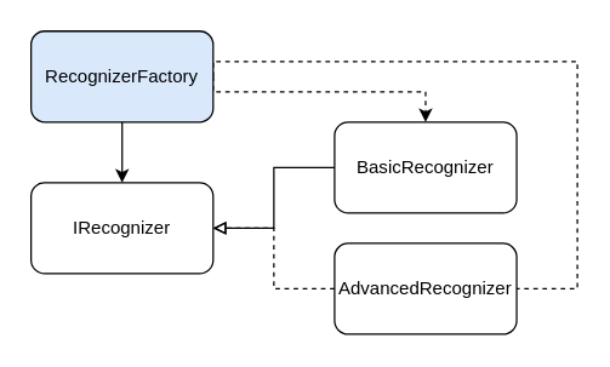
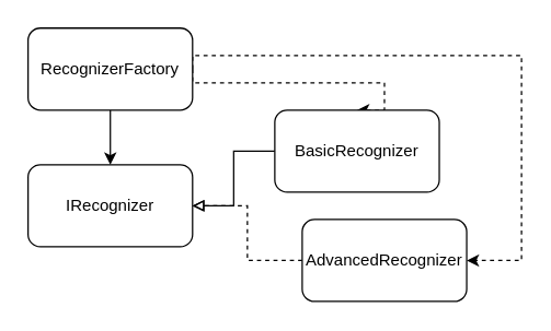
- <mxCell id="6" value="RecognizerFactory" style="rounded=1;whiteSpace=wrap;html=1;fillColor=#dae8fc;" parent="1" vertex="1"><mxGeometry x="20" y="20" width="120" height="60" as="geometry" /></mxCell>
+ <mxCell id="6" value="RecognizerFactory" style="rounded=1;whiteSpace=wrap;html=1;" parent="1" vertex="1"><mxGeometry x="20" y="20" width="120" height="60" as="geometry" /></mxCell>
- <mxCell id="8" value="BasicRecognizer" style="rounded=1;whiteSpace=wrap;html=1;" parent="1" vertex="1"><mxGeometry x="220" y="80" width="120" height="60" as="geometry" /></mxCell>
+ <mxCell id="8" value="BasicRecognizer" style="rounded=1;whiteSpace=wrap;html=1;" parent="1" vertex="1"><mxGeometry x="200" y="80" width="120" height="60" as="geometry" /></mxCell>
- <mxCell id="4" style="edgeStyle=orthogonalEdgeStyle;rounded=0;orthogonalLoop=1;jettySize=auto;html=1;exitX=1;exitY=0.5;exitDx=0;exitDy=0;entryX=1;entryY=0.5;entryDx=0;entryDy=0;dashed=1;endArrow=none;endFill=1;" parent="1" source="6" target="10" edge="1"><mxGeometry relative="1" as="geometry"><Array as="points"><mxPoint x="140" y="40" /><mxPoint x="380" y="40" /><mxPoint x="380" y="190" /></Array></mxGeometry></mxCell>
+ <mxCell id="4" style="edgeStyle=orthogonalEdgeStyle;rounded=0;orthogonalLoop=1;jettySize=auto;html=1;exitX=1;exitY=0.5;exitDx=0;exitDy=0;entryX=1;entryY=0.5;entryDx=0;entryDy=0;dashed=1;endArrow=classic;endFill=1;" parent="1" source="6" target="10" edge="1"><mxGeometry relative="1" as="geometry"><Array as="points"><mxPoint x="140" y="40" /><mxPoint x="380" y="40" /><mxPoint x="380" y="190" /></Array></mxGeometry></mxCell>
